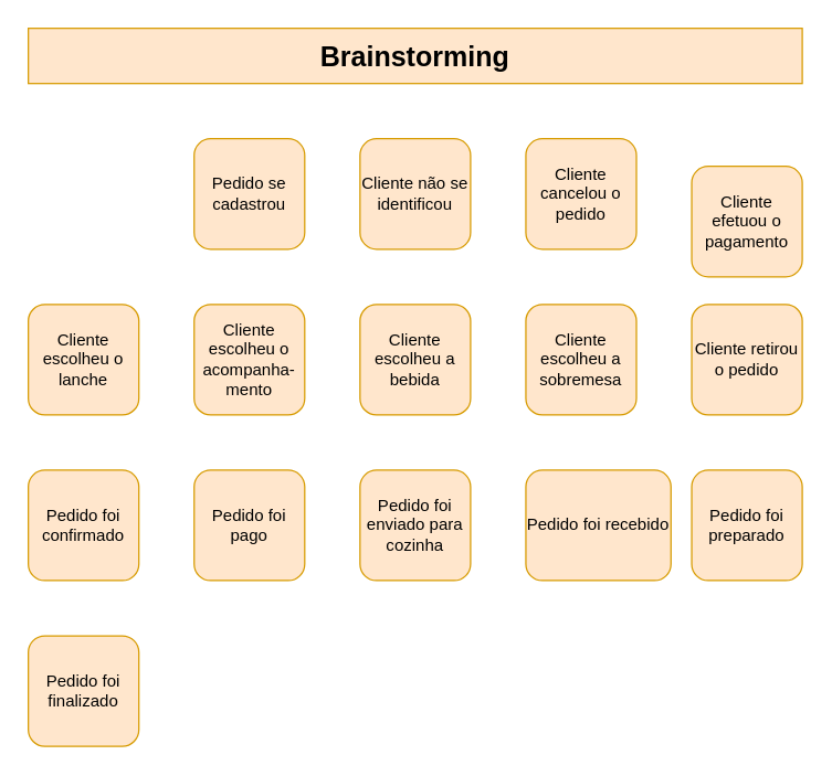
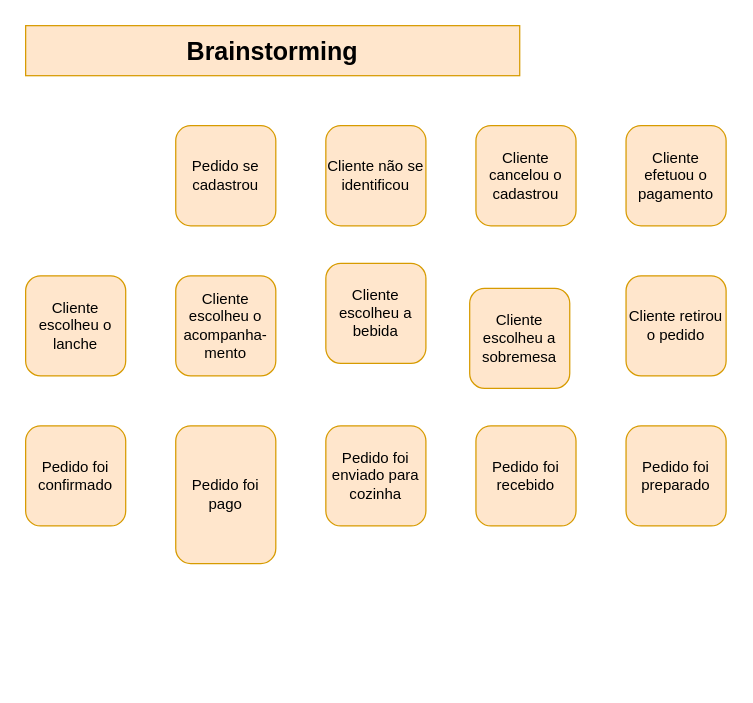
- <mxCell id="2" value="&lt;b&gt;&lt;font style=&quot;font-size: 20px;&quot;&gt;Brainstorming&lt;/font&gt;&lt;/b&gt;" style="text;html=1;align=center;verticalAlign=middle;whiteSpace=wrap;rounded=0;fillColor=#ffe6cc;strokeColor=#d79b00;" parent="1" vertex="1"><mxGeometry x="20" y="20" width="560" height="40" as="geometry" /></mxCell>
+ <mxCell id="2" value="&lt;b&gt;&lt;font style=&quot;font-size: 20px;&quot;&gt;Brainstorming&lt;/font&gt;&lt;/b&gt;" style="text;html=1;align=center;verticalAlign=middle;whiteSpace=wrap;rounded=0;fillColor=#ffe6cc;strokeColor=#d79b00;" parent="1" vertex="1"><mxGeometry x="20" y="20" width="395" height="40" as="geometry" /></mxCell>
- <mxCell id="8" value="Cliente cancelou o pedido" style="rounded=1;whiteSpace=wrap;html=1;fillColor=#ffe6cc;strokeColor=#d79b00;" parent="1" vertex="1"><mxGeometry x="380" y="100" width="80" height="80" as="geometry" /></mxCell>
+ <mxCell id="8" value="Cliente cancelou o cadastrou" style="rounded=1;whiteSpace=wrap;html=1;fillColor=#ffe6cc;strokeColor=#d79b00;" parent="1" vertex="1"><mxGeometry x="380" y="100" width="80" height="80" as="geometry" /></mxCell>
- <mxCell id="9" value="Cliente efetuou o pagamento" style="rounded=1;whiteSpace=wrap;html=1;fillColor=#ffe6cc;strokeColor=#d79b00;" parent="1" vertex="1"><mxGeometry x="500" y="120" width="80" height="80" as="geometry" /></mxCell>
+ <mxCell id="9" value="Cliente efetuou o pagamento" style="rounded=1;whiteSpace=wrap;html=1;fillColor=#ffe6cc;strokeColor=#d79b00;" parent="1" vertex="1"><mxGeometry x="500" y="100" width="80" height="80" as="geometry" /></mxCell>
- <mxCell id="5" value="Cliente escolheu a bebida" style="rounded=1;whiteSpace=wrap;html=1;fillColor=#ffe6cc;strokeColor=#d79b00;" parent="1" vertex="1"><mxGeometry x="260" y="220" width="80" height="80" as="geometry" /></mxCell>
+ <mxCell id="5" value="Cliente escolheu a bebida" style="rounded=1;whiteSpace=wrap;html=1;fillColor=#ffe6cc;strokeColor=#d79b00;" parent="1" vertex="1"><mxGeometry x="260" y="210" width="80" height="80" as="geometry" /></mxCell>
- <mxCell id="7" value="Cliente escolheu a sobremesa" style="rounded=1;whiteSpace=wrap;html=1;fillColor=#ffe6cc;strokeColor=#d79b00;" parent="1" vertex="1"><mxGeometry x="380" y="220" width="80" height="80" as="geometry" /></mxCell>
+ <mxCell id="7" value="Cliente escolheu a sobremesa" style="rounded=1;whiteSpace=wrap;html=1;fillColor=#ffe6cc;strokeColor=#d79b00;" parent="1" vertex="1"><mxGeometry x="375" y="230" width="80" height="80" as="geometry" /></mxCell>
- <mxCell id="11" value="Pedido foi pago" style="rounded=1;whiteSpace=wrap;html=1;fillColor=#ffe6cc;strokeColor=#d79b00;" parent="1" vertex="1"><mxGeometry x="140" y="340" width="80" height="80" as="geometry" /></mxCell>
+ <mxCell id="11" value="Pedido foi pago" style="rounded=1;whiteSpace=wrap;html=1;fillColor=#ffe6cc;strokeColor=#d79b00;" parent="1" vertex="1"><mxGeometry x="140" y="340" width="80" height="110" as="geometry" /></mxCell>
- <mxCell id="13" value="Pedido foi recebido" style="rounded=1;whiteSpace=wrap;html=1;fillColor=#ffe6cc;strokeColor=#d79b00;" parent="1" vertex="1"><mxGeometry x="380" y="340" width="105" height="80" as="geometry" /></mxCell>
+ <mxCell id="13" value="Pedido foi recebido" style="rounded=1;whiteSpace=wrap;html=1;fillColor=#ffe6cc;strokeColor=#d79b00;" parent="1" vertex="1"><mxGeometry x="380" y="340" width="80" height="80" as="geometry" /></mxCell>
- <mxCell id="14" value="Pedido foi finalizado" style="rounded=1;whiteSpace=wrap;html=1;fillColor=#ffe6cc;strokeColor=#d79b00;" parent="1" vertex="1"><mxGeometry x="20" y="460" width="80" height="80" as="geometry" /></mxCell>
